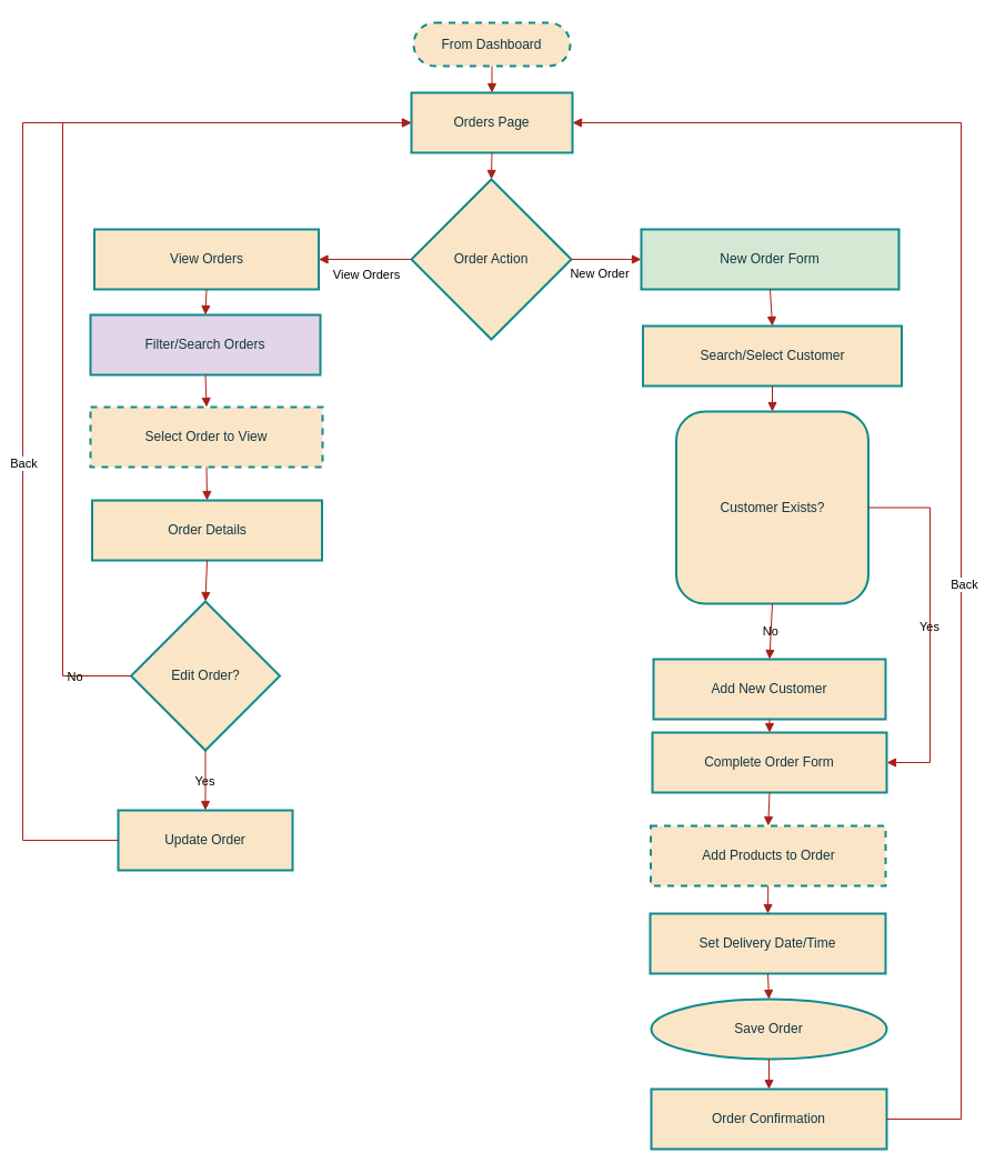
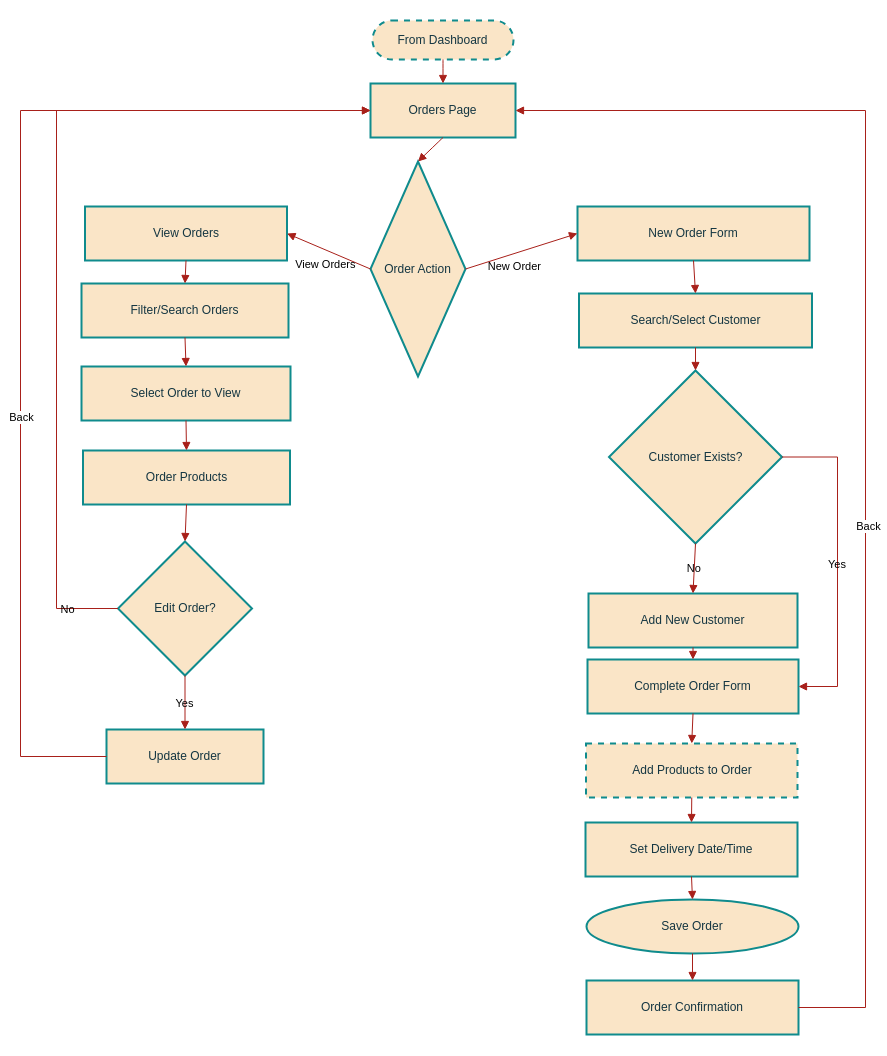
- <mxCell id="4" value="Order Action" style="rhombus;strokeWidth=2;whiteSpace=wrap;labelBackgroundColor=none;fillColor=#FAE5C7;strokeColor=#0F8B8D;fontColor=#143642;" parent="1" vertex="1"><mxGeometry x="370" y="161" width="144" height="144" as="geometry" /></mxCell>
+ <mxCell id="4" value="Order Action" style="rhombus;strokeWidth=2;whiteSpace=wrap;labelBackgroundColor=none;fillColor=#FAE5C7;strokeColor=#0F8B8D;fontColor=#143642;" parent="1" vertex="1"><mxGeometry x="370" y="161" width="95" height="215" as="geometry" /></mxCell>
- <mxCell id="6" value="New Order Form" style="whiteSpace=wrap;strokeWidth=2;labelBackgroundColor=none;fillColor=#d5e8d4;strokeColor=#0F8B8D;fontColor=#143642;" parent="1" vertex="1"><mxGeometry x="577" y="206" width="232" height="54" as="geometry" /></mxCell>
+ <mxCell id="6" value="New Order Form" style="whiteSpace=wrap;strokeWidth=2;labelBackgroundColor=none;fillColor=#FAE5C7;strokeColor=#0F8B8D;fontColor=#143642;" parent="1" vertex="1"><mxGeometry x="577" y="206" width="232" height="54" as="geometry" /></mxCell>
- <mxCell id="7" value="Filter/Search Orders" style="whiteSpace=wrap;strokeWidth=2;labelBackgroundColor=none;fillColor=#e1d5e7;strokeColor=#0F8B8D;fontColor=#143642;" parent="1" vertex="1"><mxGeometry x="81" y="283" width="207" height="54" as="geometry" /></mxCell>
+ <mxCell id="7" value="Filter/Search Orders" style="whiteSpace=wrap;strokeWidth=2;labelBackgroundColor=none;fillColor=#FAE5C7;strokeColor=#0F8B8D;fontColor=#143642;" parent="1" vertex="1"><mxGeometry x="81" y="283" width="207" height="54" as="geometry" /></mxCell>
- <mxCell id="8" value="Select Order to View" style="whiteSpace=wrap;strokeWidth=2;labelBackgroundColor=none;fillColor=#FAE5C7;strokeColor=#0F8B8D;fontColor=#143642;dashed=1;" parent="1" vertex="1"><mxGeometry x="81" y="366" width="209" height="54" as="geometry" /></mxCell>
+ <mxCell id="8" value="Select Order to View" style="whiteSpace=wrap;strokeWidth=2;labelBackgroundColor=none;fillColor=#FAE5C7;strokeColor=#0F8B8D;fontColor=#143642;" parent="1" vertex="1"><mxGeometry x="81" y="366" width="209" height="54" as="geometry" /></mxCell>
- <mxCell id="13" value="Customer Exists?" style="strokeWidth=2;whiteSpace=wrap;labelBackgroundColor=none;fillColor=#FAE5C7;strokeColor=#0F8B8D;fontColor=#143642;rounded=1;" parent="1" vertex="1"><mxGeometry x="608.5" y="370" width="173" height="173" as="geometry" /></mxCell>
+ <mxCell id="13" value="Customer Exists?" style="rhombus;strokeWidth=2;whiteSpace=wrap;labelBackgroundColor=none;fillColor=#FAE5C7;strokeColor=#0F8B8D;fontColor=#143642;" parent="1" vertex="1"><mxGeometry x="608.5" y="370" width="173" height="173" as="geometry" /></mxCell>
- <mxCell id="9" value="Order Details" style="whiteSpace=wrap;strokeWidth=2;labelBackgroundColor=none;fillColor=#FAE5C7;strokeColor=#0F8B8D;fontColor=#143642;" parent="1" vertex="1"><mxGeometry x="82.5" y="450" width="207" height="54" as="geometry" /></mxCell>
+ <mxCell id="9" value="Order Products" style="whiteSpace=wrap;strokeWidth=2;labelBackgroundColor=none;fillColor=#FAE5C7;strokeColor=#0F8B8D;fontColor=#143642;" parent="1" vertex="1"><mxGeometry x="82.5" y="450" width="207" height="54" as="geometry" /></mxCell>
